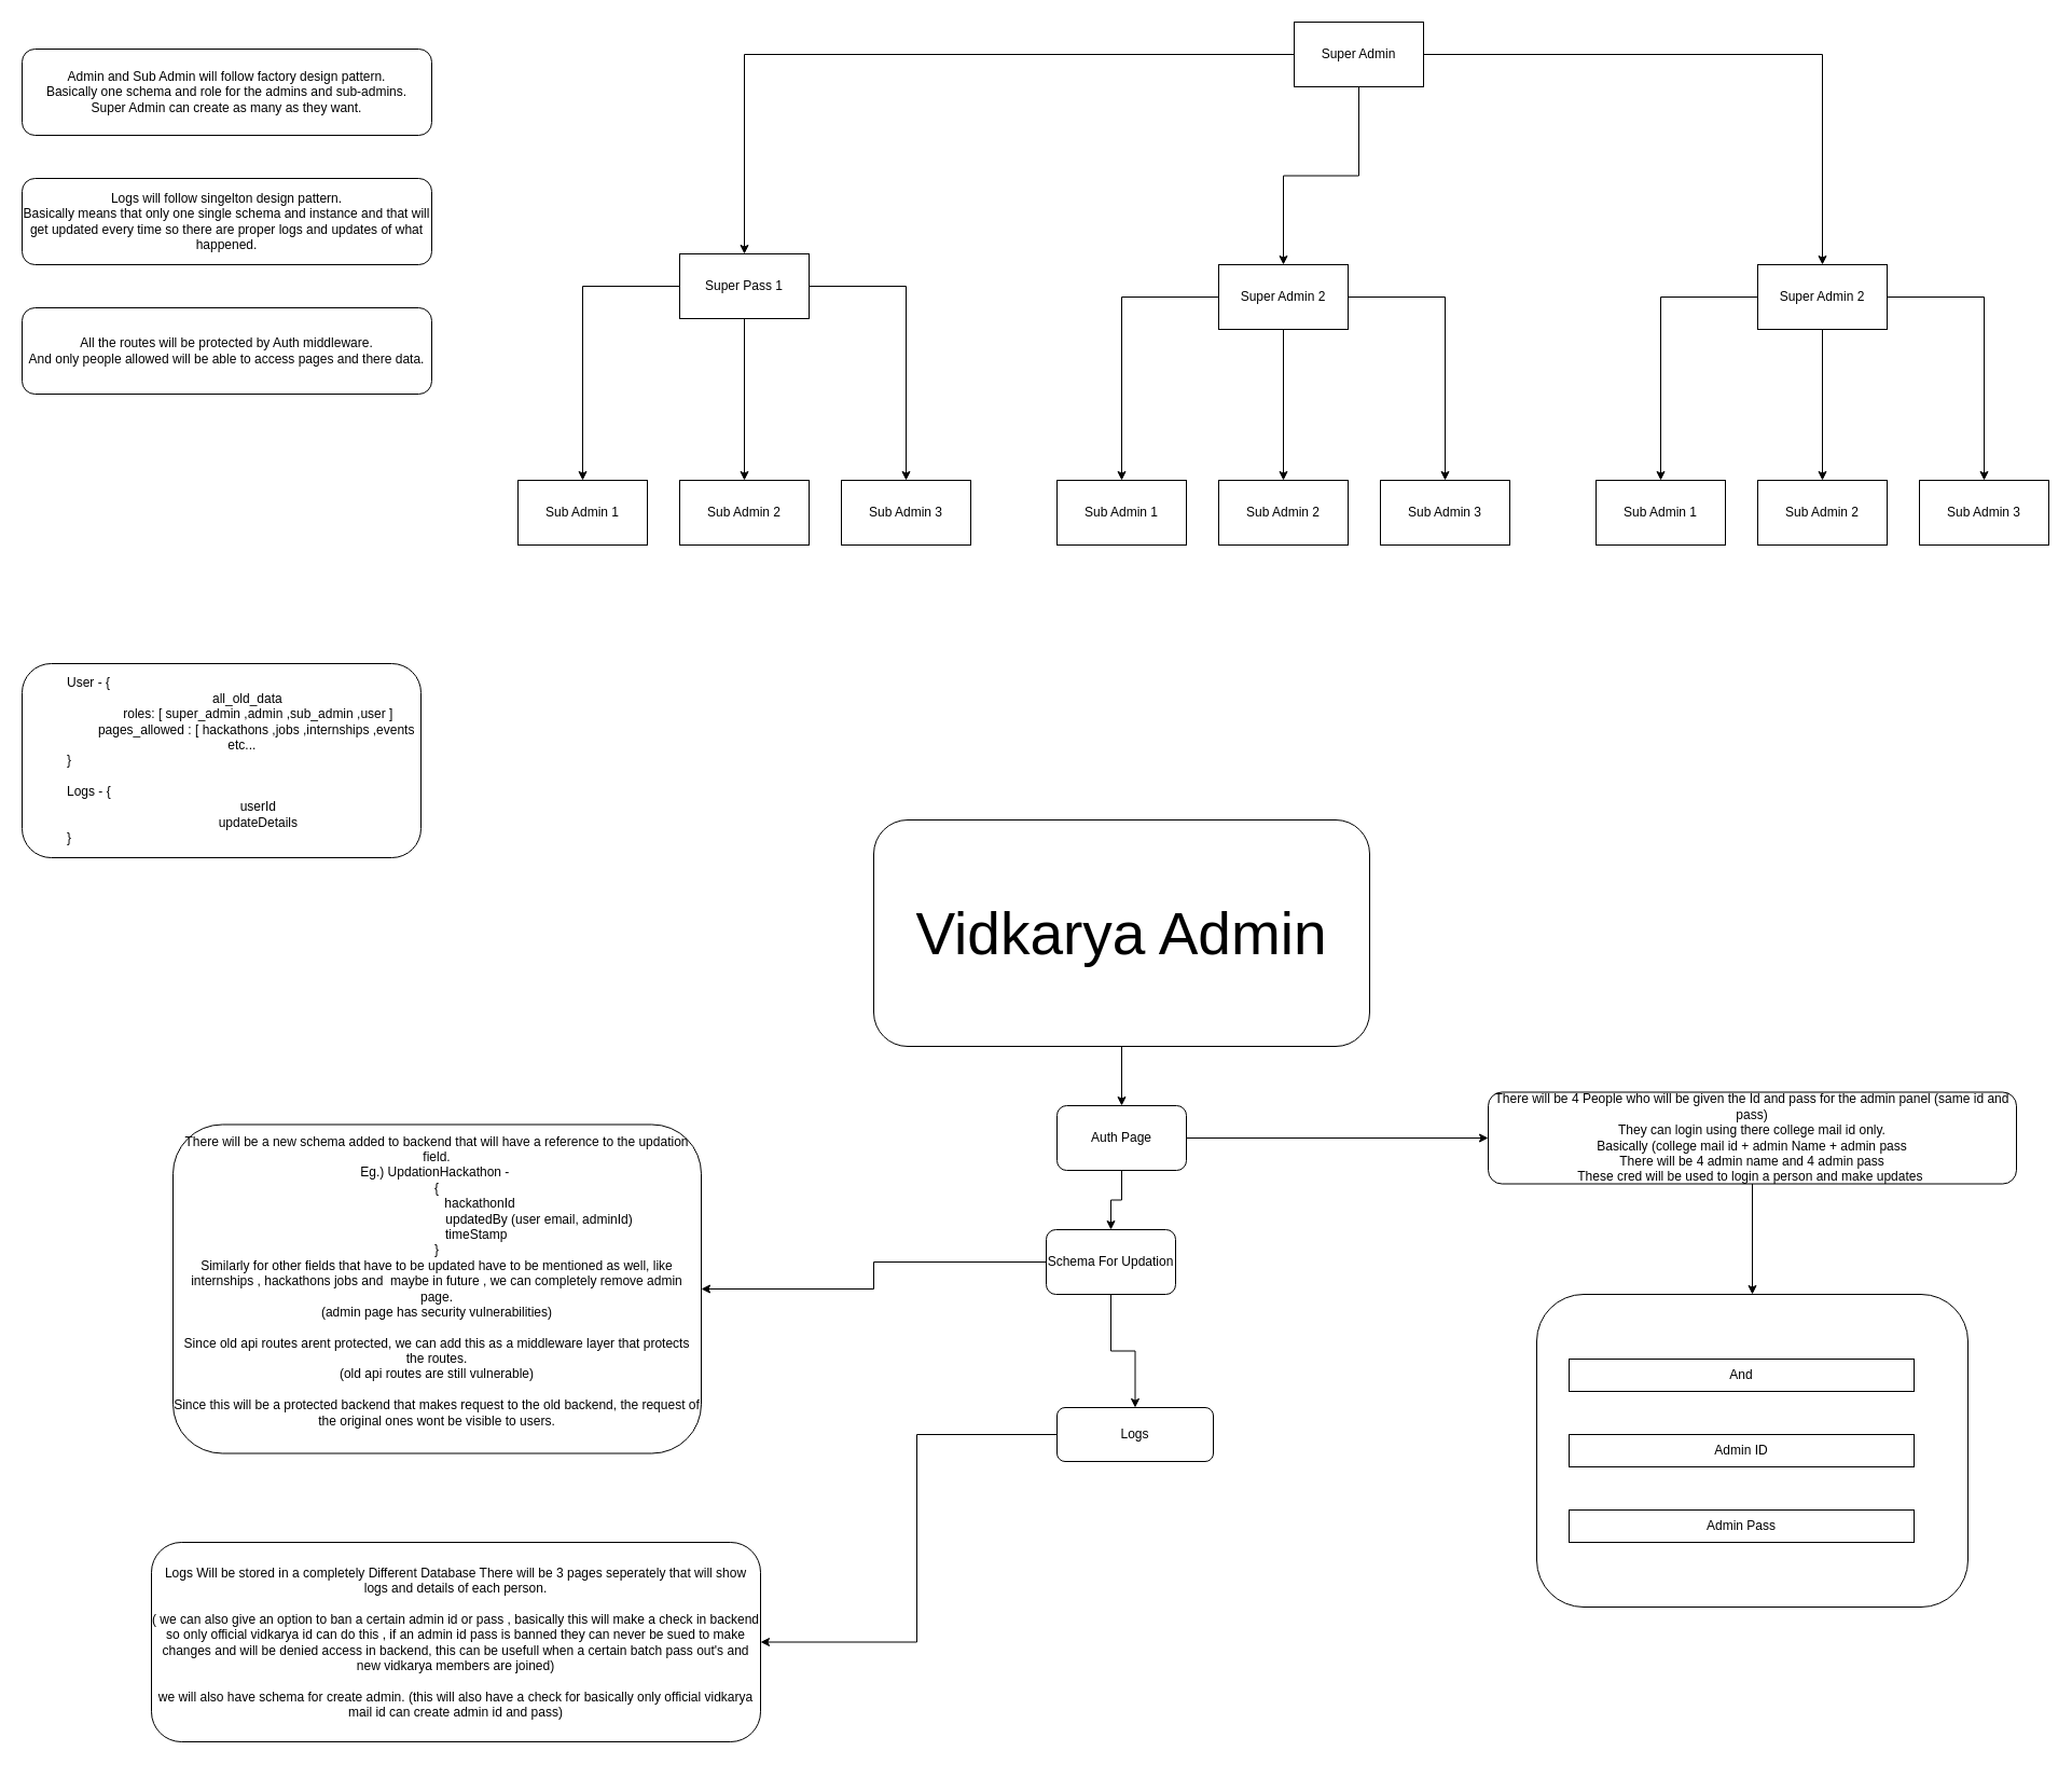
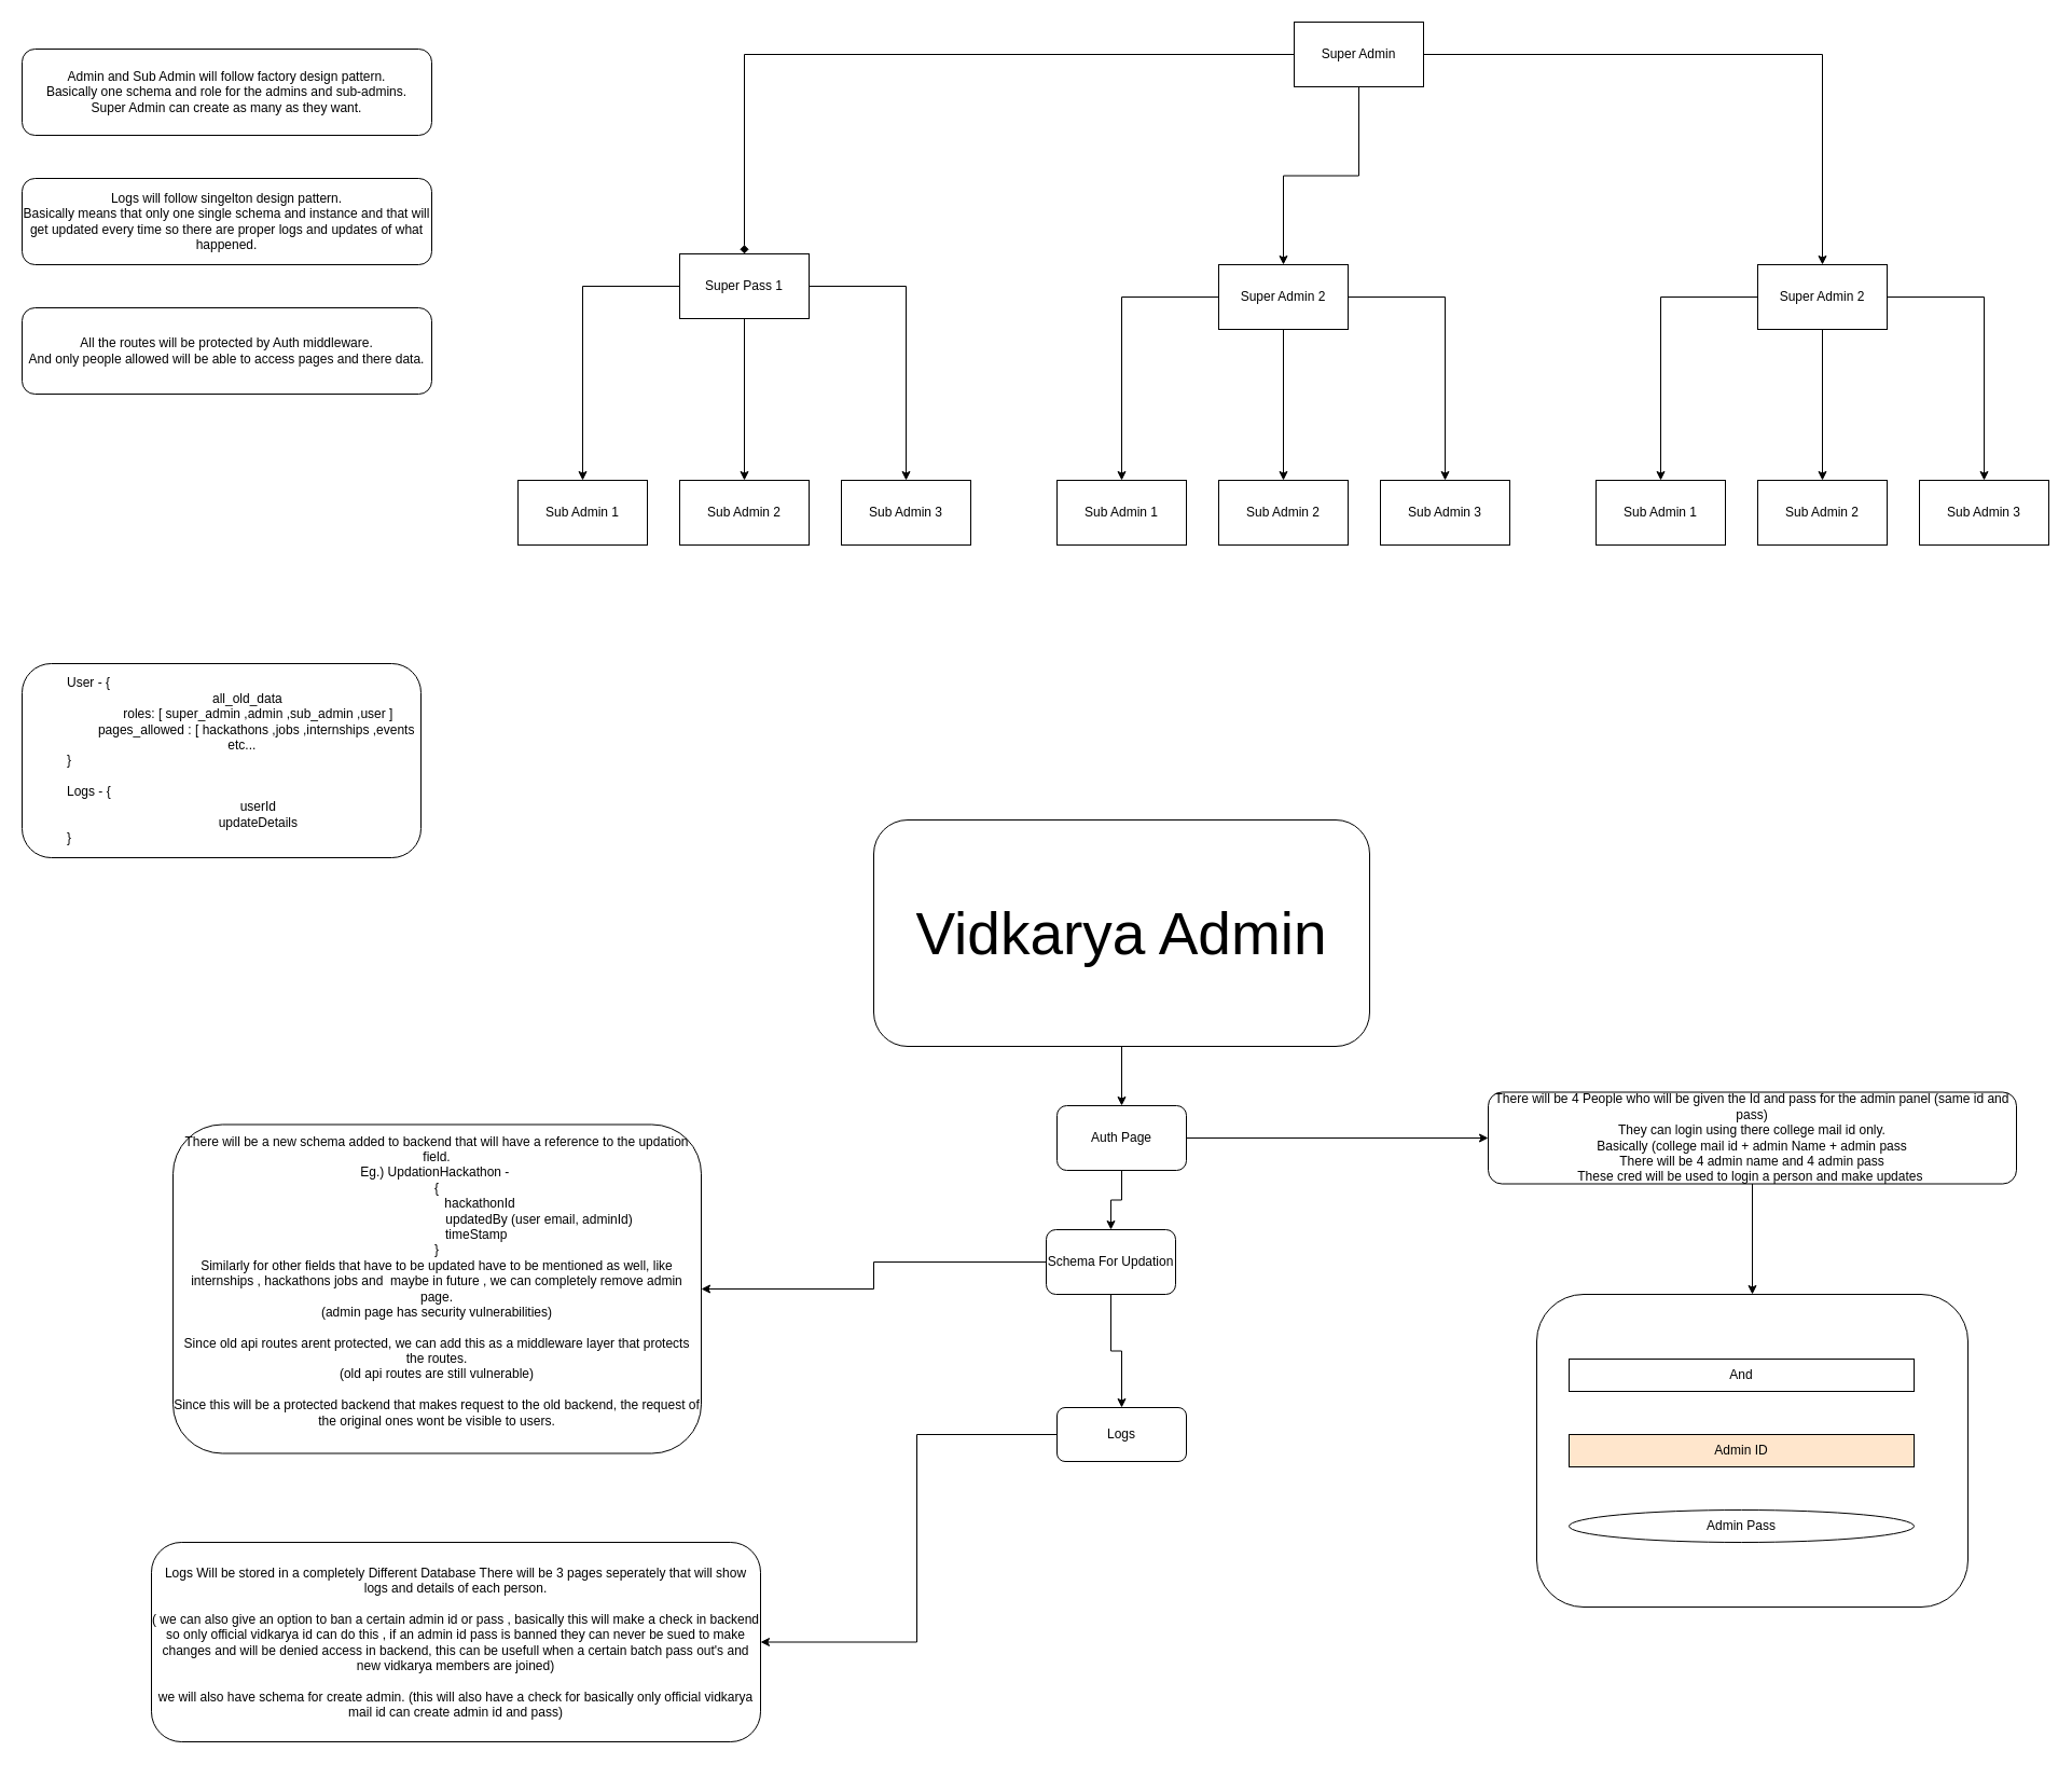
- <mxCell id="20" style="edgeStyle=orthogonalEdgeStyle;rounded=0;orthogonalLoop=1;jettySize=auto;html=1;entryX=0.5;entryY=0;entryDx=0;entryDy=0;" edge="1" parent="1" source="23" target="27"><mxGeometry relative="1" as="geometry" /></mxCell>
+ <mxCell id="20" style="edgeStyle=orthogonalEdgeStyle;rounded=0;orthogonalLoop=1;jettySize=auto;html=1;entryX=0.5;entryY=0;entryDx=0;entryDy=0;endArrow=diamond;" edge="1" parent="1" source="23" target="27"><mxGeometry relative="1" as="geometry" /></mxCell>
- <mxCell id="18" value="Logs" style="rounded=1;whiteSpace=wrap;html=1;" parent="1" vertex="1"><mxGeometry x="980" y="1305" width="145" height="50" as="geometry" /></mxCell>
+ <mxCell id="18" value="Logs" style="rounded=1;whiteSpace=wrap;html=1;" parent="1" vertex="1"><mxGeometry x="980" y="1305" width="120" height="50" as="geometry" /></mxCell>
- <mxCell id="12" value="Admin ID" style="rounded=0;whiteSpace=wrap;html=1;" parent="1" vertex="1"><mxGeometry x="1455" y="1330" width="320" height="30" as="geometry" /></mxCell>
+ <mxCell id="12" value="Admin ID" style="rounded=0;whiteSpace=wrap;html=1;fillColor=#ffe6cc;" parent="1" vertex="1"><mxGeometry x="1455" y="1330" width="320" height="30" as="geometry" /></mxCell>
- <mxCell id="11" value="Admin Pass" style="rounded=0;whiteSpace=wrap;html=1;" parent="1" vertex="1"><mxGeometry x="1455" y="1400" width="320" height="30" as="geometry" /></mxCell>
+ <mxCell id="11" value="Admin Pass" style="ellipse;whiteSpace=wrap;html=1;" parent="1" vertex="1"><mxGeometry x="1455" y="1400" width="320" height="30" as="geometry" /></mxCell>
